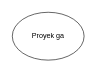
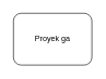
- <mxCell id="2" value="Proyek ga" style="ellipse;whiteSpace=wrap;html=1;" vertex="1" parent="1"><mxGeometry x="20" y="20" width="120" height="80" as="geometry" /></mxCell>
+ <mxCell id="2" value="Proyek ga" style="whiteSpace=wrap;html=1;rounded=1;" vertex="1" parent="1"><mxGeometry x="20" y="20" width="120" height="80" as="geometry" /></mxCell>
